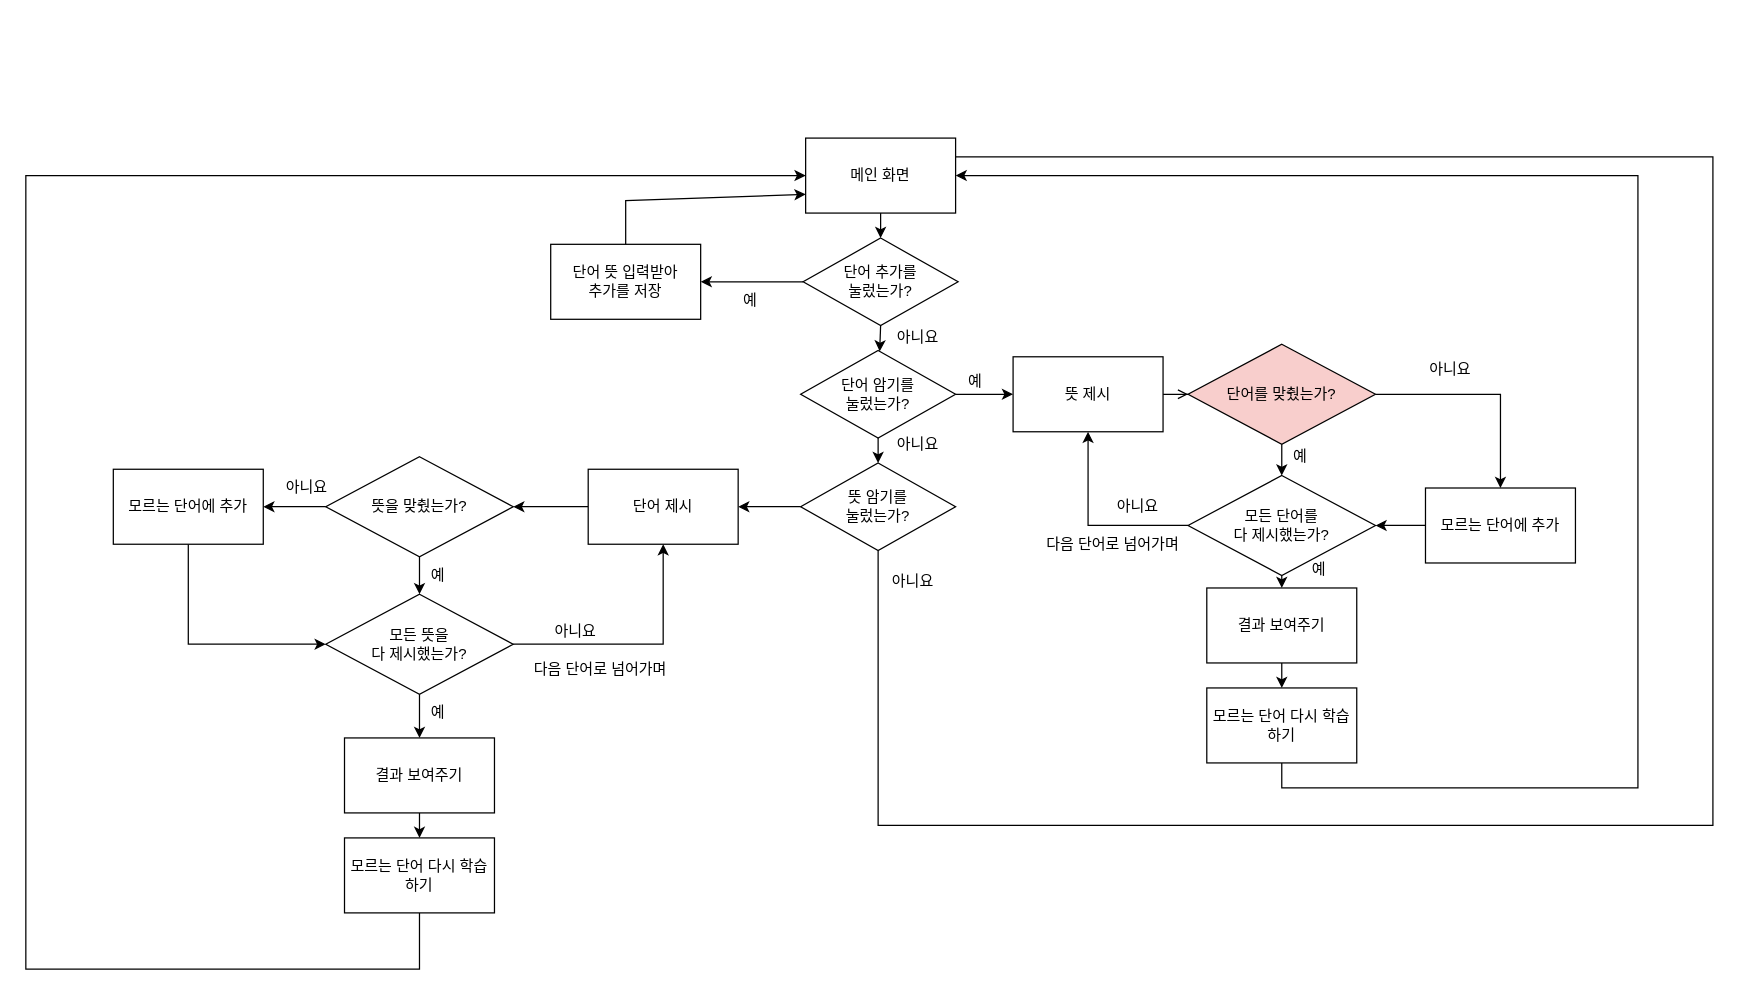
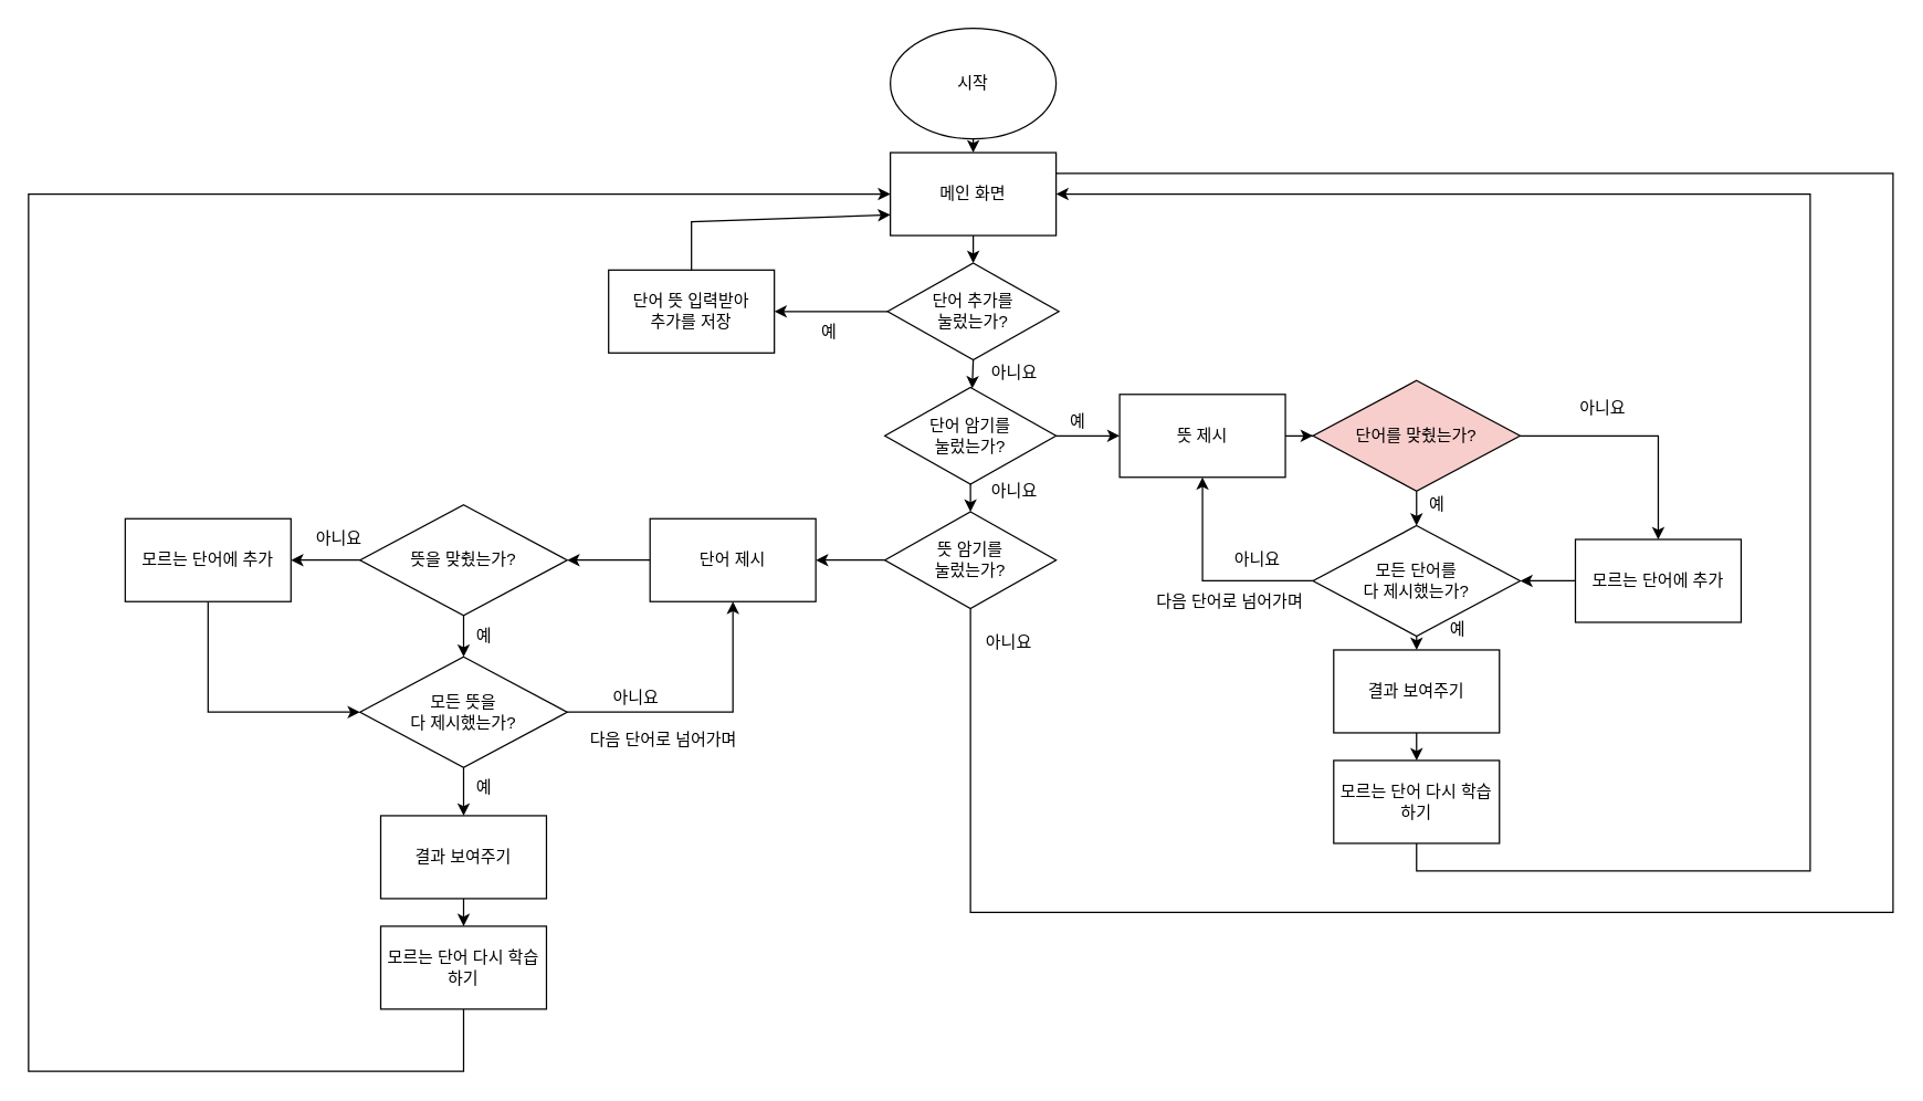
+ <mxCell id="2" value="시작" style="ellipse;whiteSpace=wrap;html=1;" vertex="1" parent="1"><mxGeometry x="644" y="20" width="120" height="80" as="geometry" /></mxCell>
+ <mxCell id="10" value="" style="endArrow=classic;html=1;rounded=0;exitX=0.5;exitY=1;exitDx=0;exitDy=0;entryX=0.5;entryY=0;entryDx=0;entryDy=0;" edge="1" parent="1" source="2" target="3"><mxGeometry width="50" height="50" relative="1" as="geometry"><mxPoint x="680" y="410" as="sourcePoint" /><mxPoint x="730" y="360" as="targetPoint" /><Array as="points" /></mxGeometry></mxCell>
- <mxCell id="23" value="" style="edgeStyle=orthogonalEdgeStyle;rounded=0;orthogonalLoop=1;jettySize=auto;html=1;endArrow=open;" edge="1" parent="1" source="24" target="27"><mxGeometry relative="1" as="geometry" /></mxCell>
+ <mxCell id="23" value="" style="edgeStyle=orthogonalEdgeStyle;rounded=0;orthogonalLoop=1;jettySize=auto;html=1;" edge="1" parent="1" source="24" target="27"><mxGeometry relative="1" as="geometry" /></mxCell>
